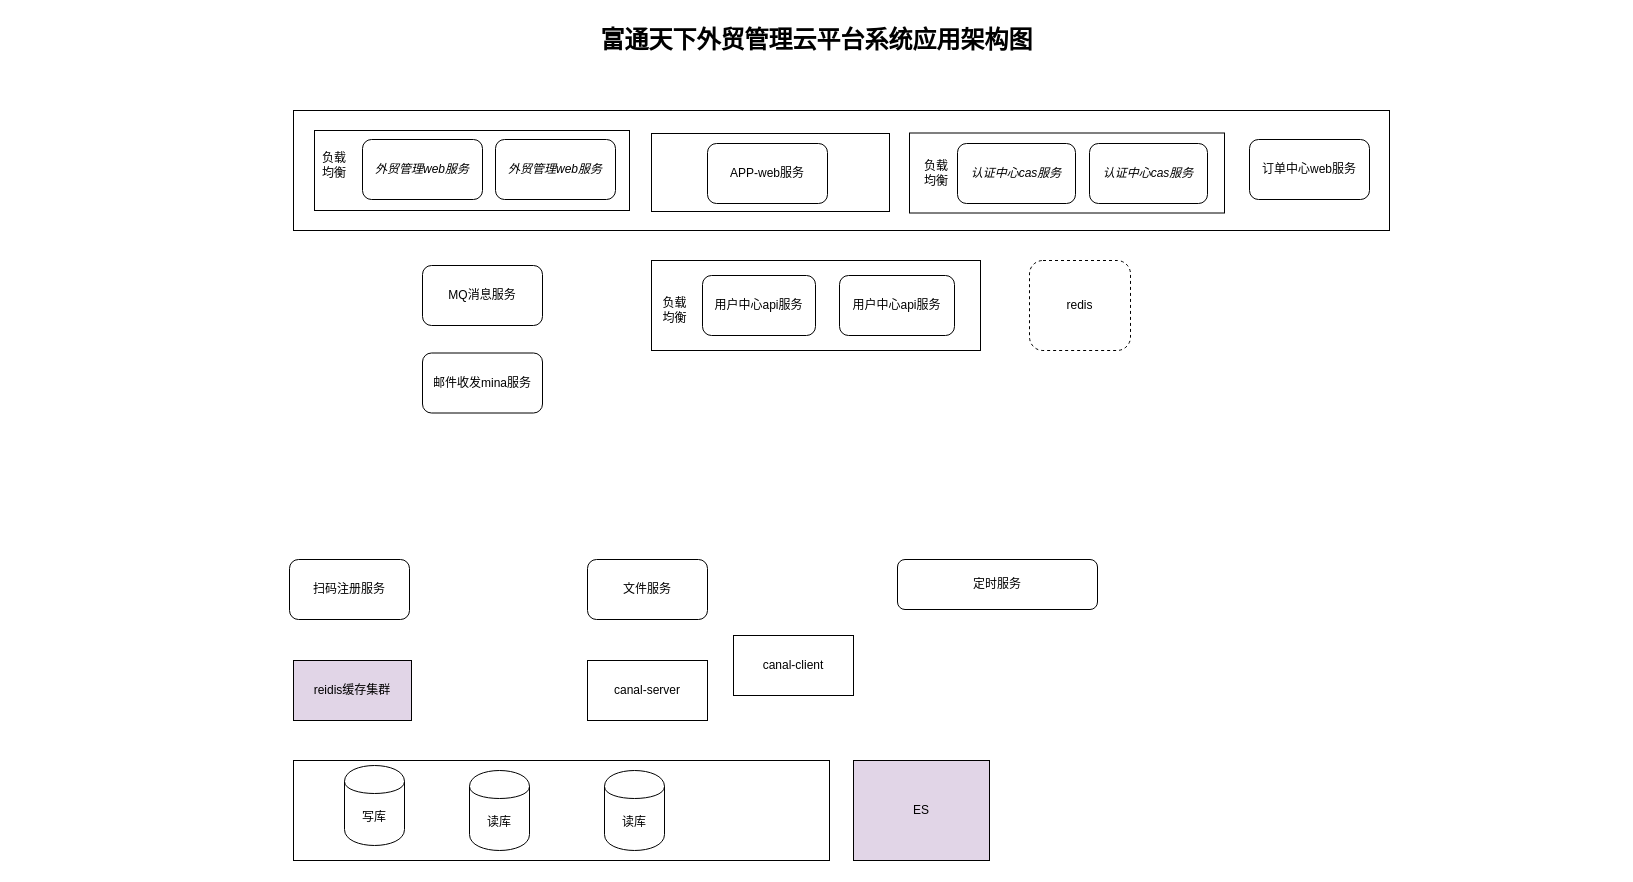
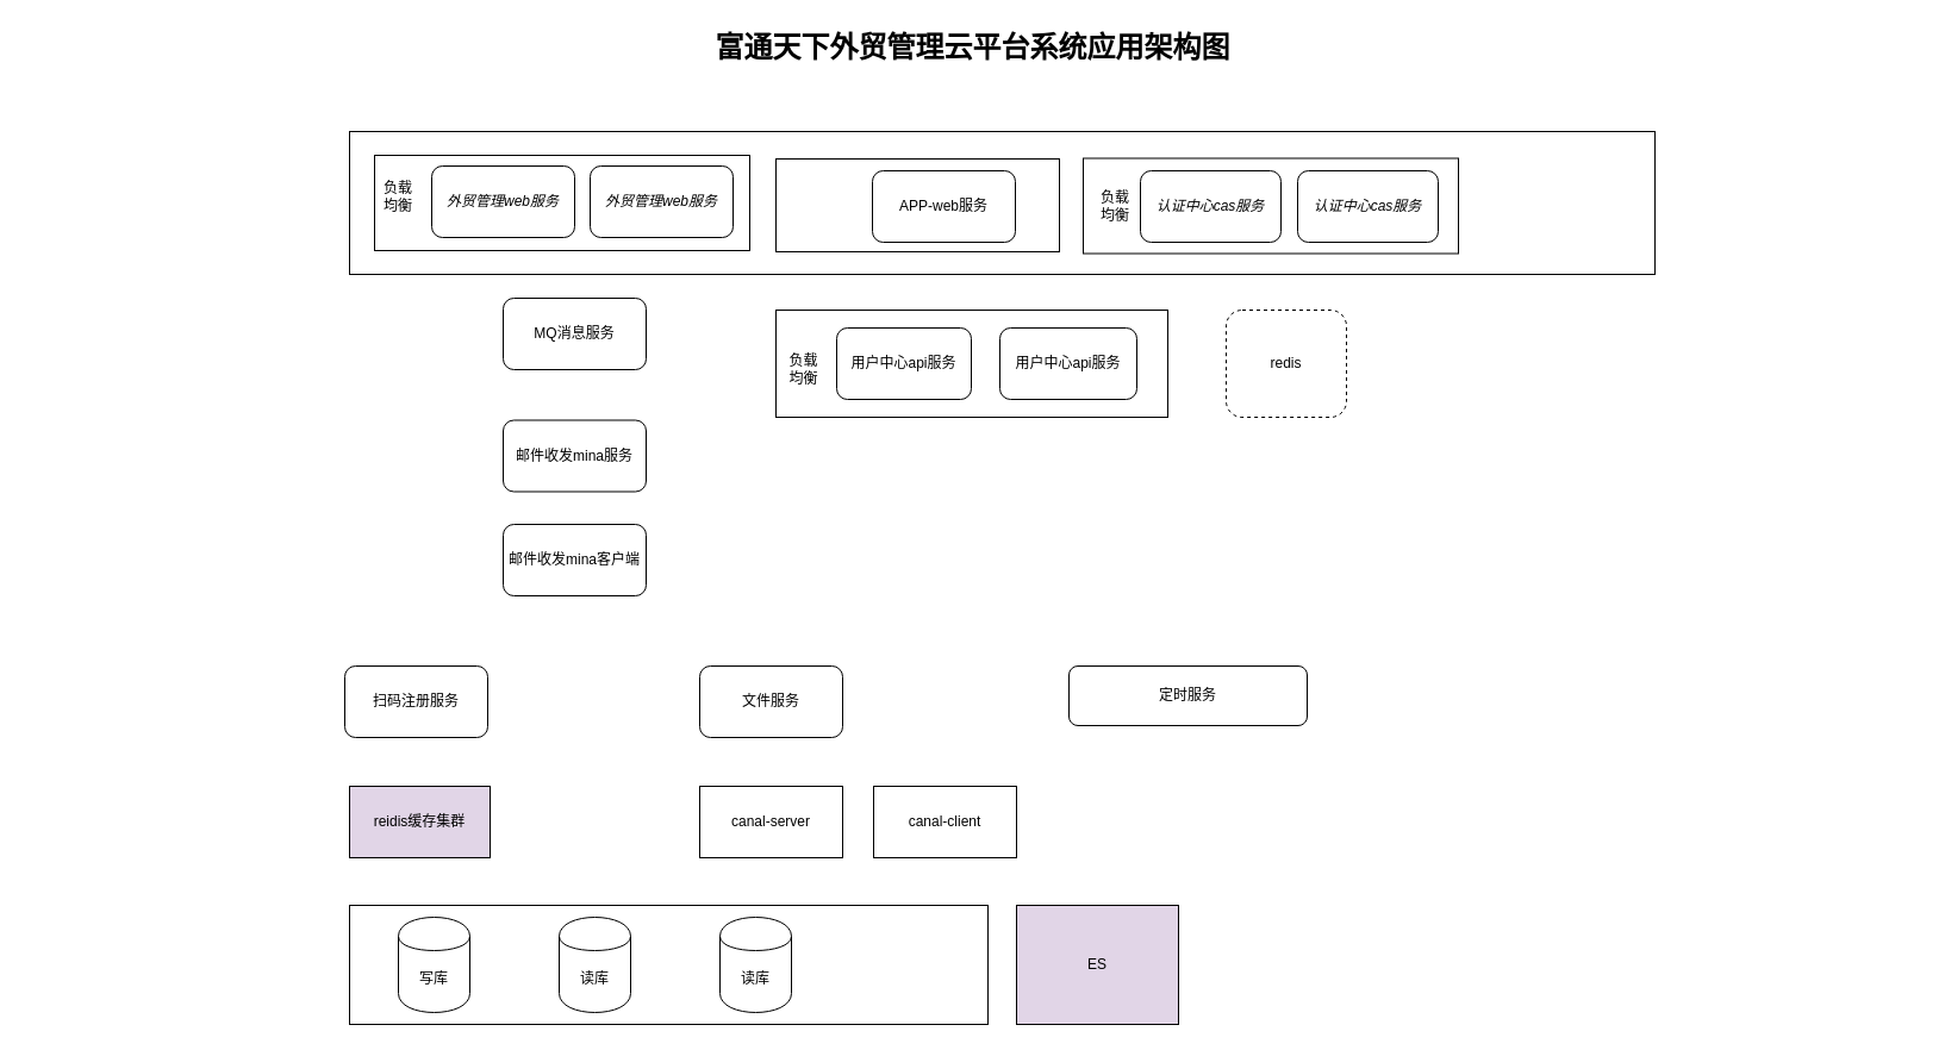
- <mxCell id="18" value="订单中心web服务" style="rounded=1;whiteSpace=wrap;html=1;" vertex="1" parent="1"><mxGeometry x="1249" y="139" width="120" height="60" as="geometry" /></mxCell>
- <mxCell id="33" value="APP-web服务" style="rounded=1;whiteSpace=wrap;html=1;" vertex="1" parent="1"><mxGeometry x="707" y="143" width="120" height="60" as="geometry" /></mxCell>
+ <mxCell id="33" value="APP-web服务" style="rounded=1;whiteSpace=wrap;html=1;" vertex="1" parent="1"><mxGeometry x="732" y="143" width="120" height="60" as="geometry" /></mxCell>
- <mxCell id="8" value="MQ消息服务" style="rounded=1;whiteSpace=wrap;html=1;" parent="1" vertex="1"><mxGeometry x="422" y="265" width="120" height="60" as="geometry" /></mxCell>
+ <mxCell id="8" value="MQ消息服务" style="rounded=1;whiteSpace=wrap;html=1;" parent="1" vertex="1"><mxGeometry x="422" y="250" width="120" height="60" as="geometry" /></mxCell>
+ <mxCell id="28" value="&lt;span&gt;邮件收发mina客户端&lt;/span&gt;" style="rounded=1;whiteSpace=wrap;html=1;" vertex="1" parent="1"><mxGeometry x="422" y="440" width="120" height="60" as="geometry" /></mxCell>
- <mxCell id="21" value="canal-client" style="rounded=0;whiteSpace=wrap;html=1;" vertex="1" parent="1"><mxGeometry x="733" y="635" width="120" height="60" as="geometry" /></mxCell>
+ <mxCell id="21" value="canal-client" style="rounded=0;whiteSpace=wrap;html=1;" vertex="1" parent="1"><mxGeometry x="733" y="660" width="120" height="60" as="geometry" /></mxCell>
- <mxCell id="4" value="写库" style="shape=cylinder;whiteSpace=wrap;html=1;boundedLbl=1;backgroundOutline=1;" parent="1" vertex="1"><mxGeometry x="344" y="765" width="60" height="80" as="geometry" /></mxCell>
+ <mxCell id="4" value="写库" style="shape=cylinder;whiteSpace=wrap;html=1;boundedLbl=1;backgroundOutline=1;" parent="1" vertex="1"><mxGeometry x="334" y="770" width="60" height="80" as="geometry" /></mxCell>
